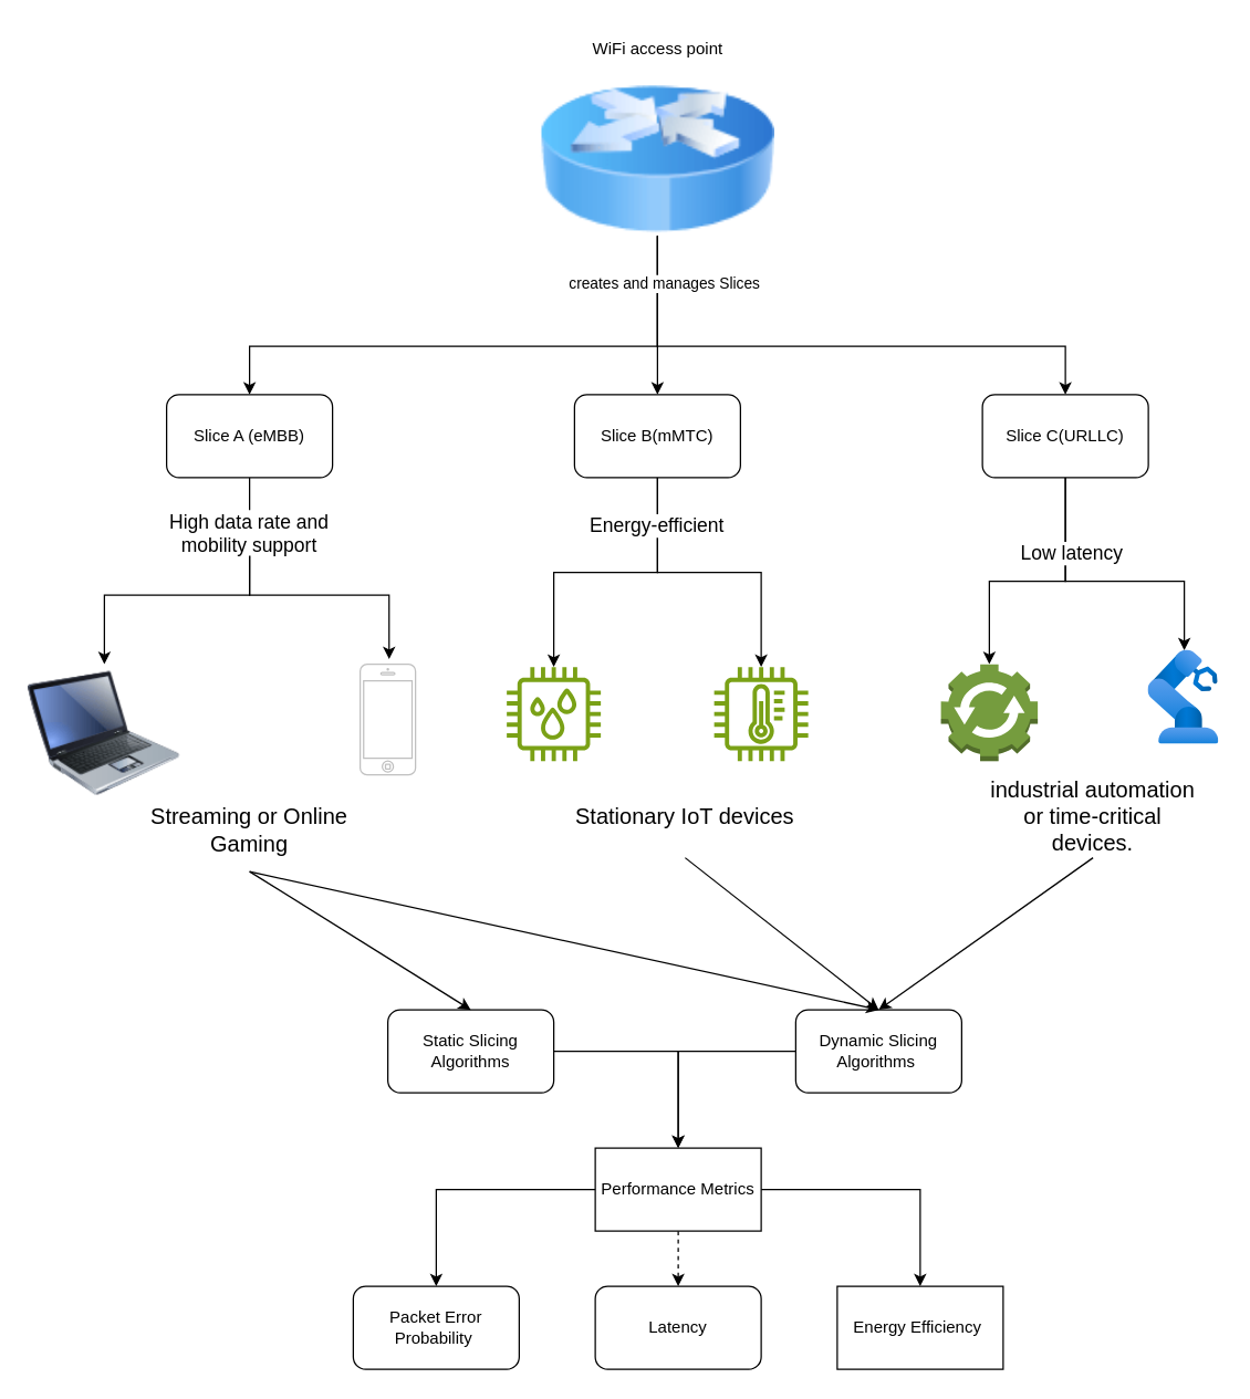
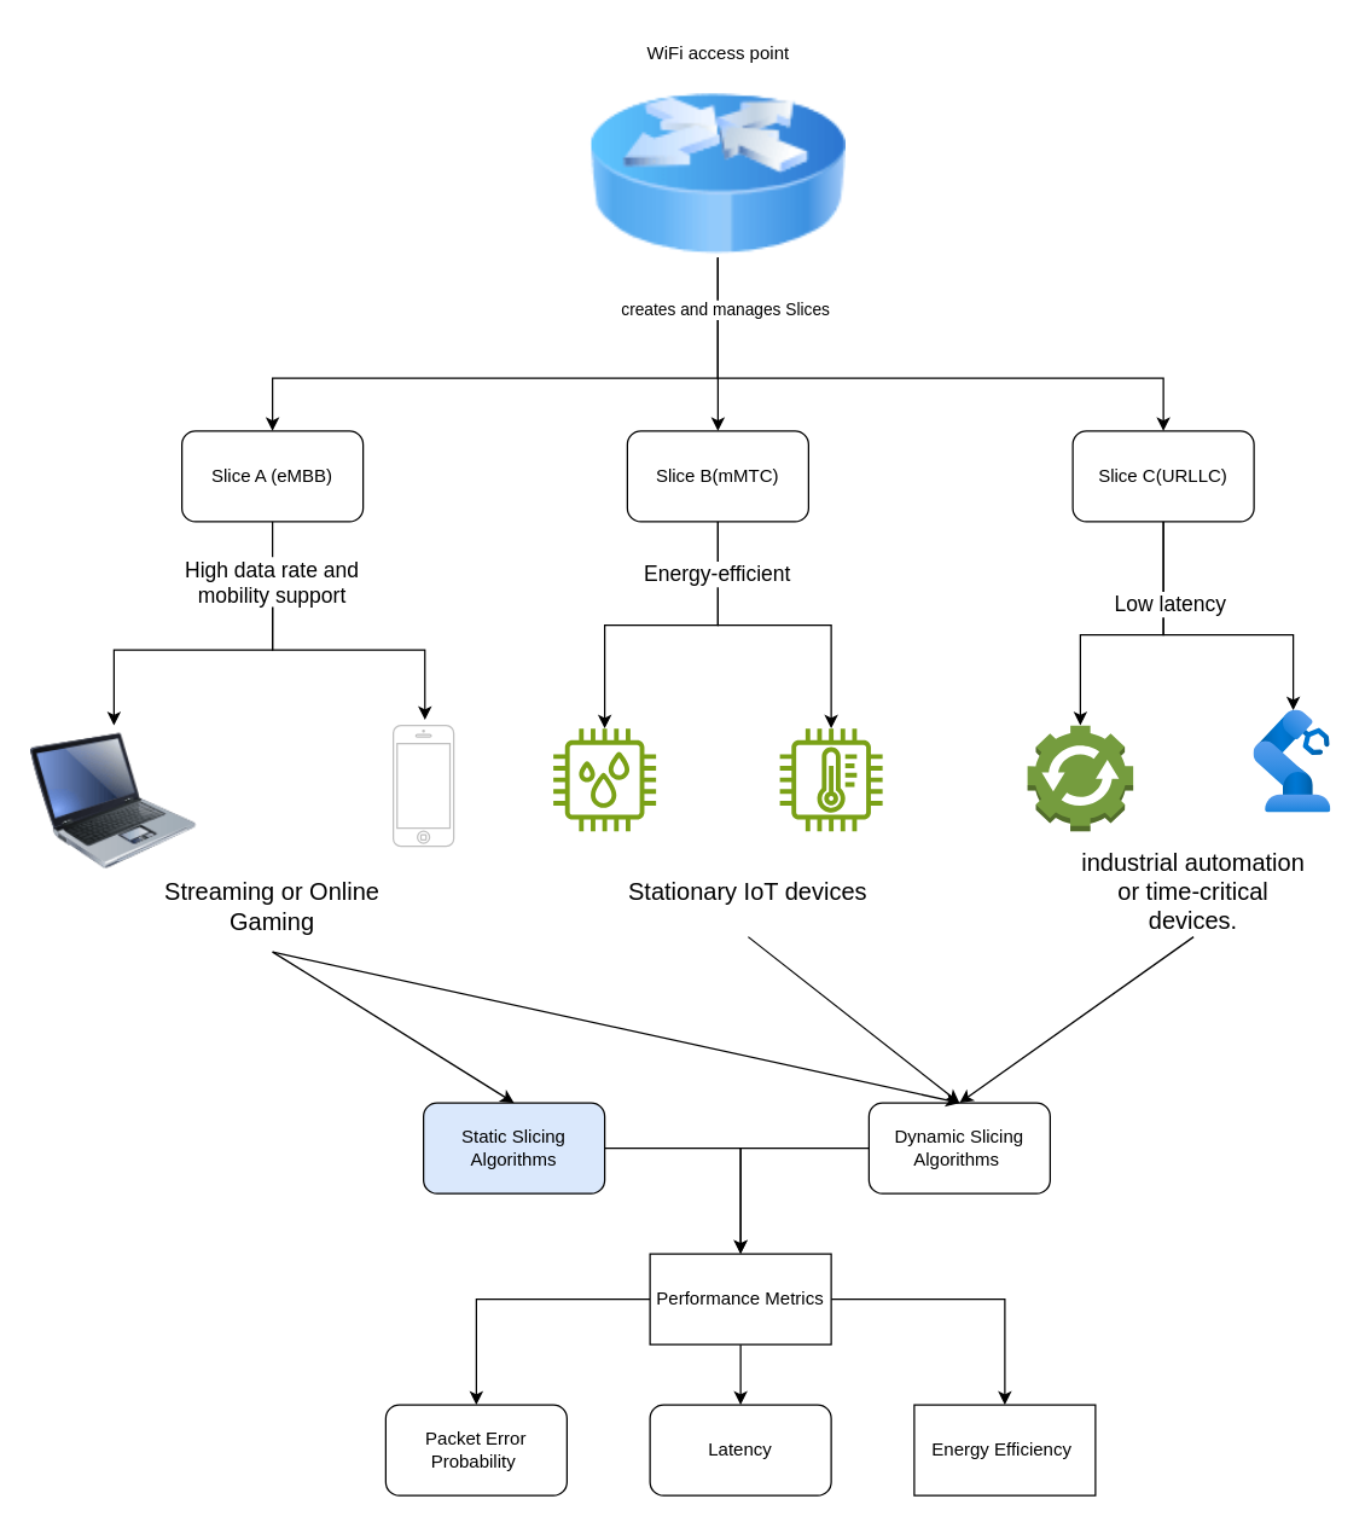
- <mxCell id="29" value="Static Slicing Algorithms" style="rounded=1;whiteSpace=wrap;html=1;" parent="1" vertex="1"><mxGeometry x="280" y="730" width="120" height="60" as="geometry" /></mxCell>
+ <mxCell id="29" value="Static Slicing Algorithms" style="rounded=1;whiteSpace=wrap;html=1;fillColor=#dae8fc;" parent="1" vertex="1"><mxGeometry x="280" y="730" width="120" height="60" as="geometry" /></mxCell>
- <mxCell id="37" style="edgeStyle=orthogonalEdgeStyle;rounded=0;orthogonalLoop=1;jettySize=auto;html=1;entryX=0.5;entryY=0;entryDx=0;entryDy=0;dashed=1;" parent="1" source="39" target="41" edge="1"><mxGeometry relative="1" as="geometry" /></mxCell>
+ <mxCell id="37" style="edgeStyle=orthogonalEdgeStyle;rounded=0;orthogonalLoop=1;jettySize=auto;html=1;entryX=0.5;entryY=0;entryDx=0;entryDy=0;" parent="1" source="39" target="41" edge="1"><mxGeometry relative="1" as="geometry" /></mxCell>
